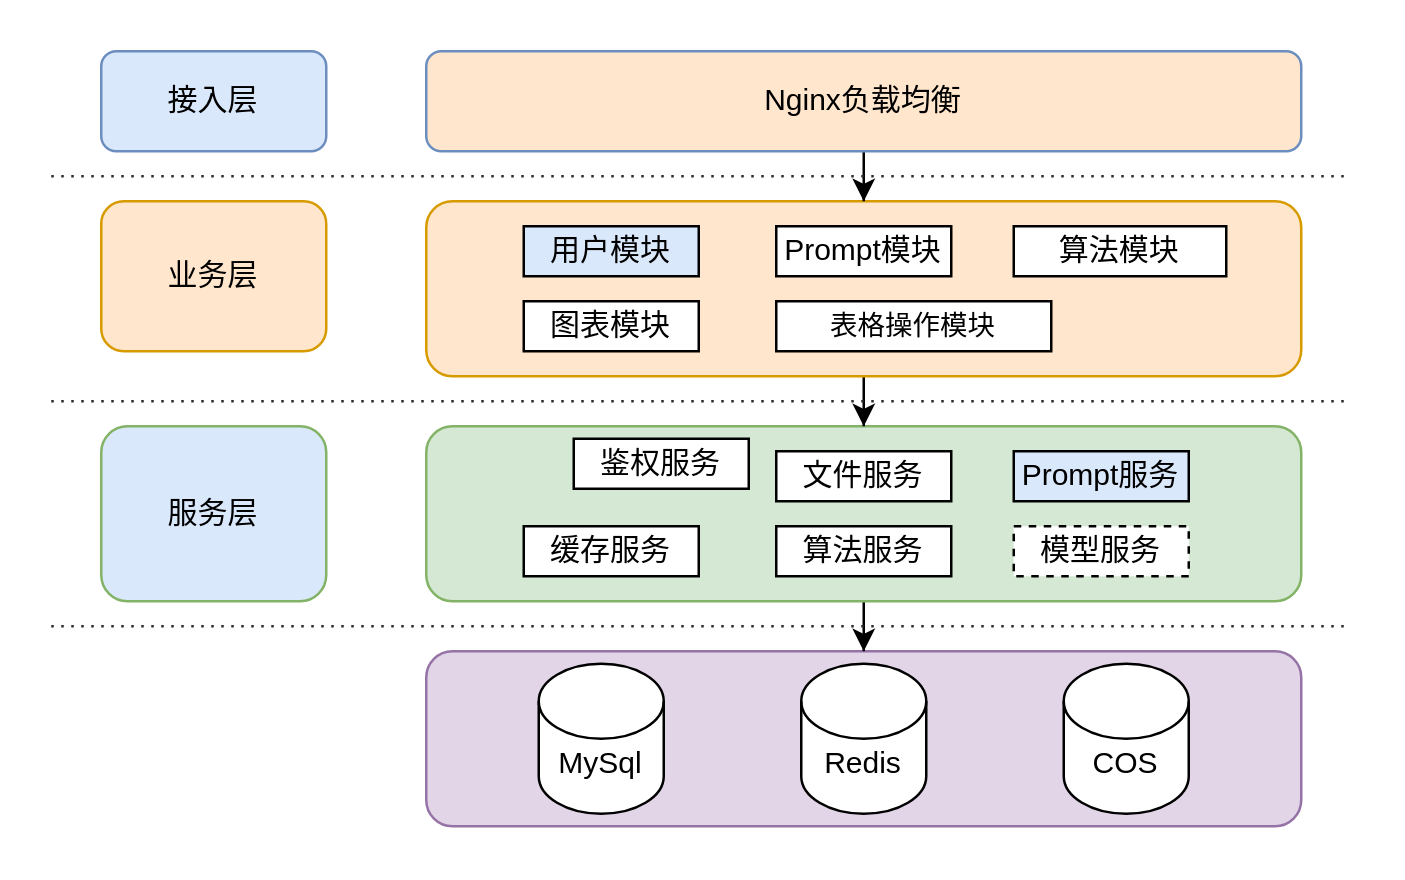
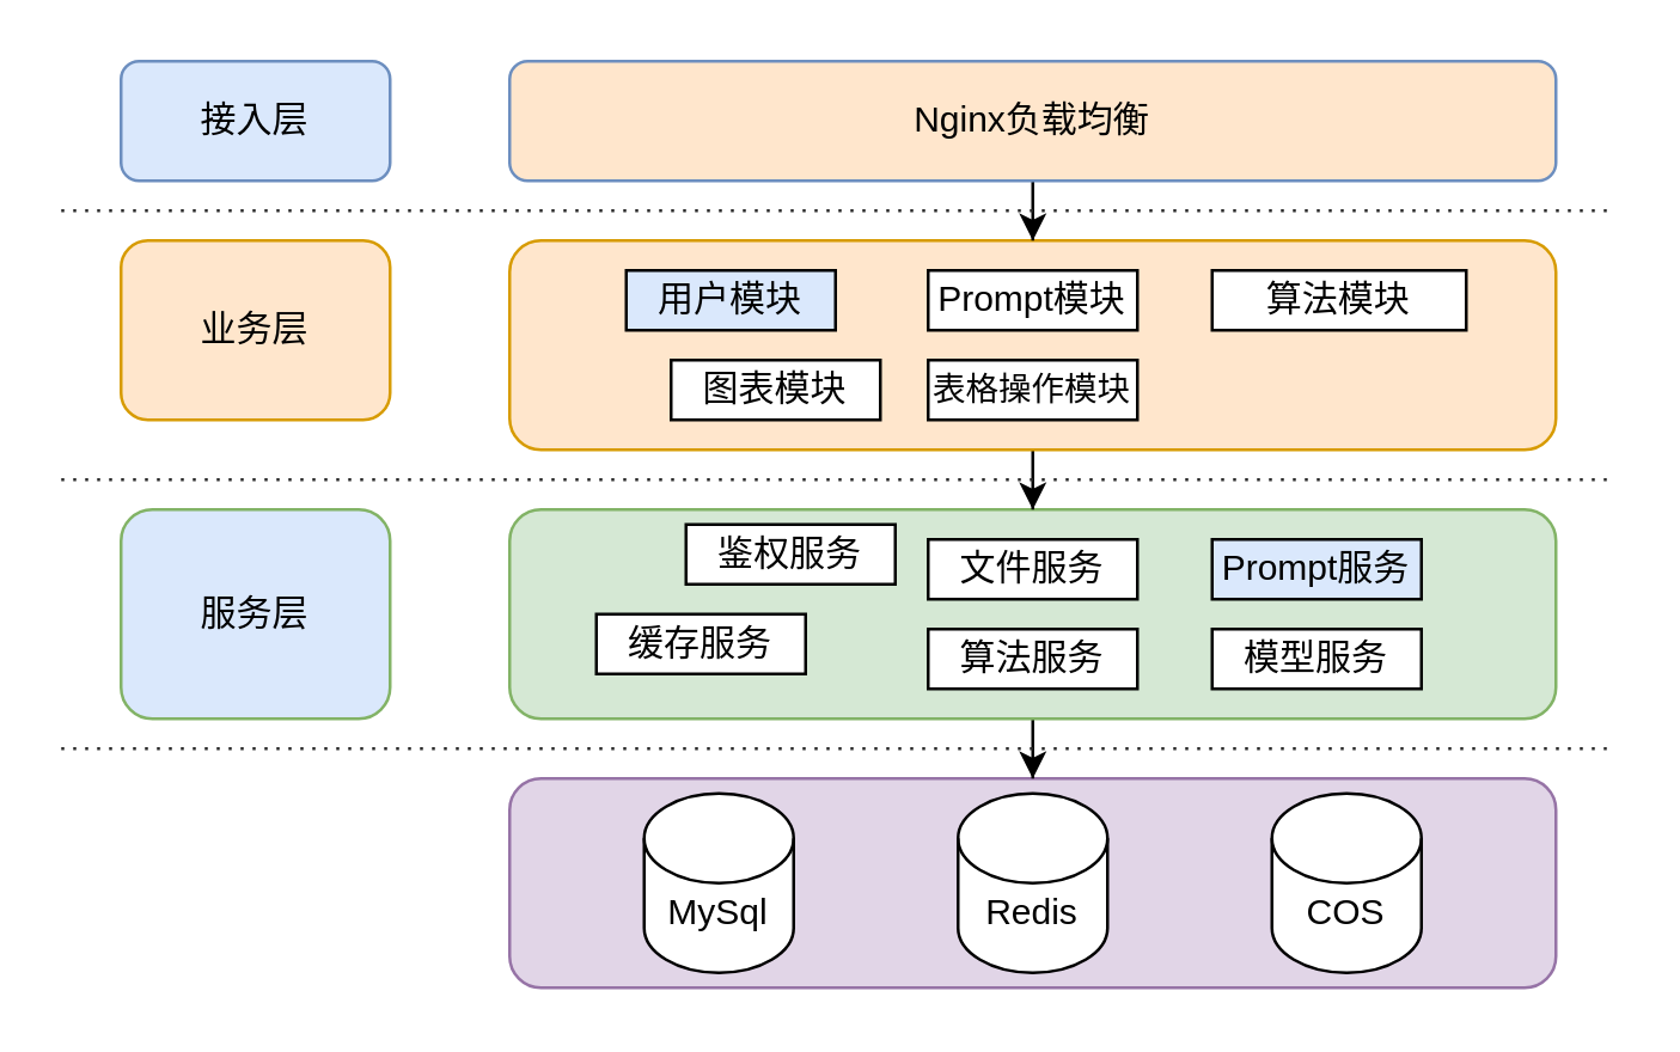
- <mxCell id="24" value="图表模块" style="rounded=0;whiteSpace=wrap;html=1;" vertex="1" parent="1"><mxGeometry x="209" y="120" width="70" height="20" as="geometry" /></mxCell>
+ <mxCell id="24" value="图表模块" style="rounded=0;whiteSpace=wrap;html=1;" vertex="1" parent="1"><mxGeometry x="224" y="120" width="70" height="20" as="geometry" /></mxCell>
- <mxCell id="25" value="&lt;font style=&quot;font-size: 11px;&quot;&gt;表格操作模块&lt;/font&gt;" style="rounded=0;whiteSpace=wrap;html=1;" vertex="1" parent="1"><mxGeometry x="310" y="120" width="110" height="20" as="geometry" /></mxCell>
+ <mxCell id="25" value="&lt;font style=&quot;font-size: 11px;&quot;&gt;表格操作模块&lt;/font&gt;" style="rounded=0;whiteSpace=wrap;html=1;" vertex="1" parent="1"><mxGeometry x="310" y="120" width="70" height="20" as="geometry" /></mxCell>
- <mxCell id="15" value="缓存服务" style="rounded=0;whiteSpace=wrap;html=1;" vertex="1" parent="1"><mxGeometry x="209" y="210" width="70" height="20" as="geometry" /></mxCell>
+ <mxCell id="15" value="缓存服务" style="rounded=0;whiteSpace=wrap;html=1;" vertex="1" parent="1"><mxGeometry x="199" y="205" width="70" height="20" as="geometry" /></mxCell>
- <mxCell id="18" value="模型服务" style="rounded=0;whiteSpace=wrap;html=1;dashed=1;" vertex="1" parent="1"><mxGeometry x="405" y="210" width="70" height="20" as="geometry" /></mxCell>
+ <mxCell id="18" value="模型服务" style="rounded=0;whiteSpace=wrap;html=1;" vertex="1" parent="1"><mxGeometry x="405" y="210" width="70" height="20" as="geometry" /></mxCell>
